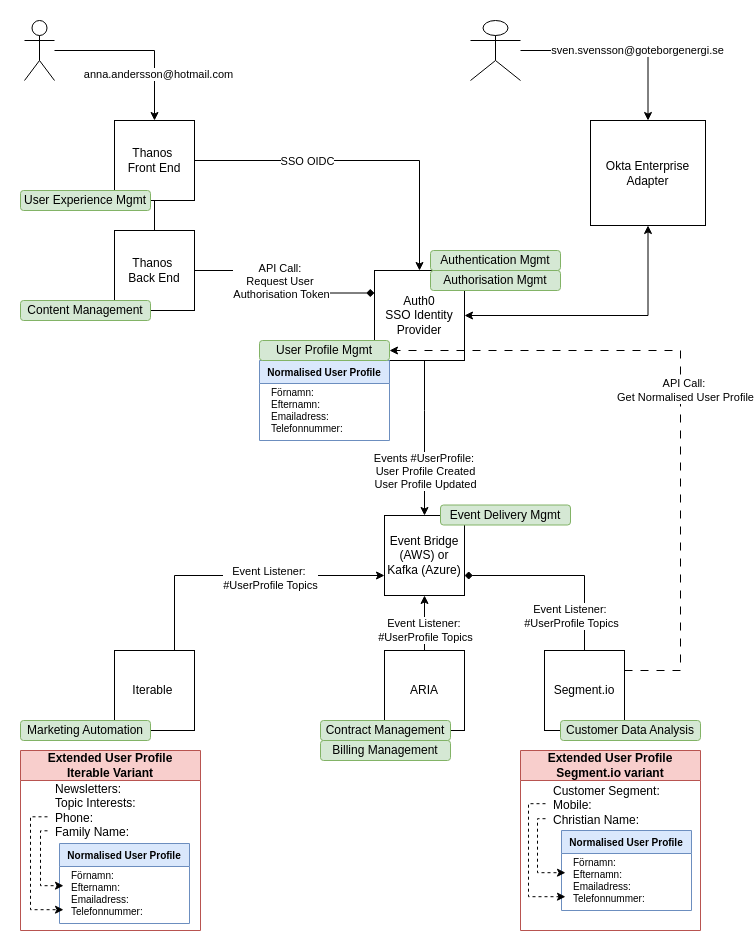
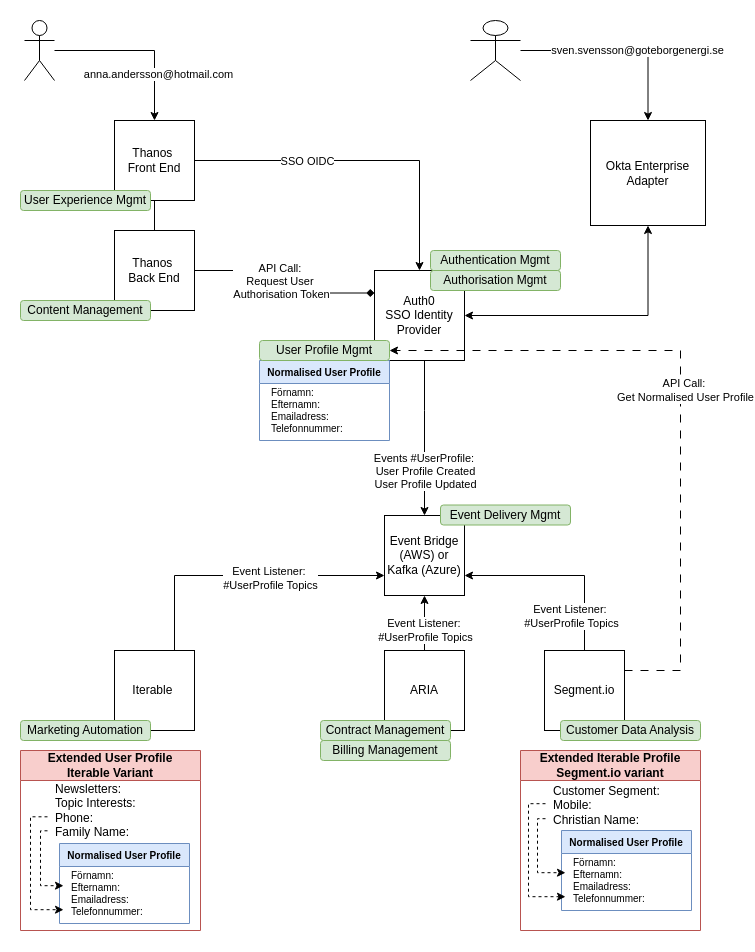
- <mxCell id="17" style="edgeStyle=orthogonalEdgeStyle;rounded=0;orthogonalLoop=1;jettySize=auto;html=1;exitX=0.5;exitY=0;exitDx=0;exitDy=0;entryX=1;entryY=0.75;entryDx=0;entryDy=0;strokeColor=#000000;endArrow=diamond;" edge="1" parent="1" source="15" target="16"><mxGeometry relative="1" as="geometry"><mxPoint x="584" y="559.5" as="sourcePoint" /><mxPoint x="774" y="559.5" as="targetPoint" /></mxGeometry></mxCell>
+ <mxCell id="17" style="edgeStyle=orthogonalEdgeStyle;rounded=0;orthogonalLoop=1;jettySize=auto;html=1;exitX=0.5;exitY=0;exitDx=0;exitDy=0;entryX=1;entryY=0.75;entryDx=0;entryDy=0;strokeColor=#000000;" edge="1" parent="1" source="15" target="16"><mxGeometry relative="1" as="geometry"><mxPoint x="584" y="559.5" as="sourcePoint" /><mxPoint x="774" y="559.5" as="targetPoint" /></mxGeometry></mxCell>
- <mxCell id="40" value="Extended User Profile&lt;div&gt;Segment.io variant&lt;/div&gt;" style="swimlane;whiteSpace=wrap;html=1;fillColor=#f8cecc;strokeColor=#b85450;startSize=30;" vertex="1" parent="1"><mxGeometry x="520" y="750" width="180" height="180" as="geometry" /></mxCell>
+ <mxCell id="40" value="Extended Iterable Profile&lt;div&gt;Segment.io variant&lt;/div&gt;" style="swimlane;whiteSpace=wrap;html=1;fillColor=#f8cecc;strokeColor=#b85450;startSize=30;" vertex="1" parent="1"><mxGeometry x="520" y="750" width="180" height="180" as="geometry" /></mxCell>
